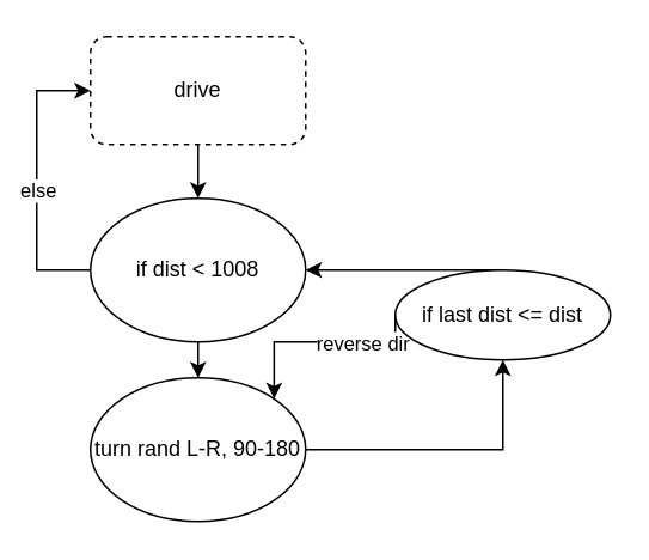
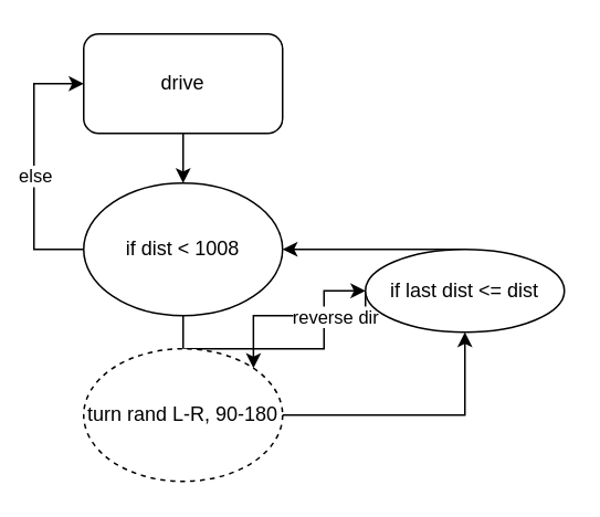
- <mxCell id="3" value="drive" style="rounded=1;whiteSpace=wrap;html=1;dashed=1;" vertex="1" parent="1"><mxGeometry x="50" y="20" width="120" height="60" as="geometry" /></mxCell>
+ <mxCell id="3" value="drive" style="rounded=1;whiteSpace=wrap;html=1;" vertex="1" parent="1"><mxGeometry x="50" y="20" width="120" height="60" as="geometry" /></mxCell>
- <mxCell id="4" style="edgeStyle=orthogonalEdgeStyle;rounded=0;orthogonalLoop=1;jettySize=auto;html=1;exitX=0.5;exitY=1;exitDx=0;exitDy=0;" edge="1" parent="1" source="7" target="9"><mxGeometry relative="1" as="geometry" /></mxCell>
+ <mxCell id="4" style="edgeStyle=orthogonalEdgeStyle;rounded=0;orthogonalLoop=1;jettySize=auto;html=1;exitX=0.5;exitY=1;exitDx=0;exitDy=0;" edge="1" parent="1" source="7" target="13"><mxGeometry relative="1" as="geometry" /></mxCell>
- <mxCell id="9" value="turn rand L-R, 90-180" style="ellipse;whiteSpace=wrap;html=1;" vertex="1" parent="1"><mxGeometry x="50" y="210" width="120" height="80" as="geometry" /></mxCell>
+ <mxCell id="9" value="turn rand L-R, 90-180" style="ellipse;whiteSpace=wrap;html=1;dashed=1;" vertex="1" parent="1"><mxGeometry x="50" y="210" width="120" height="80" as="geometry" /></mxCell>
